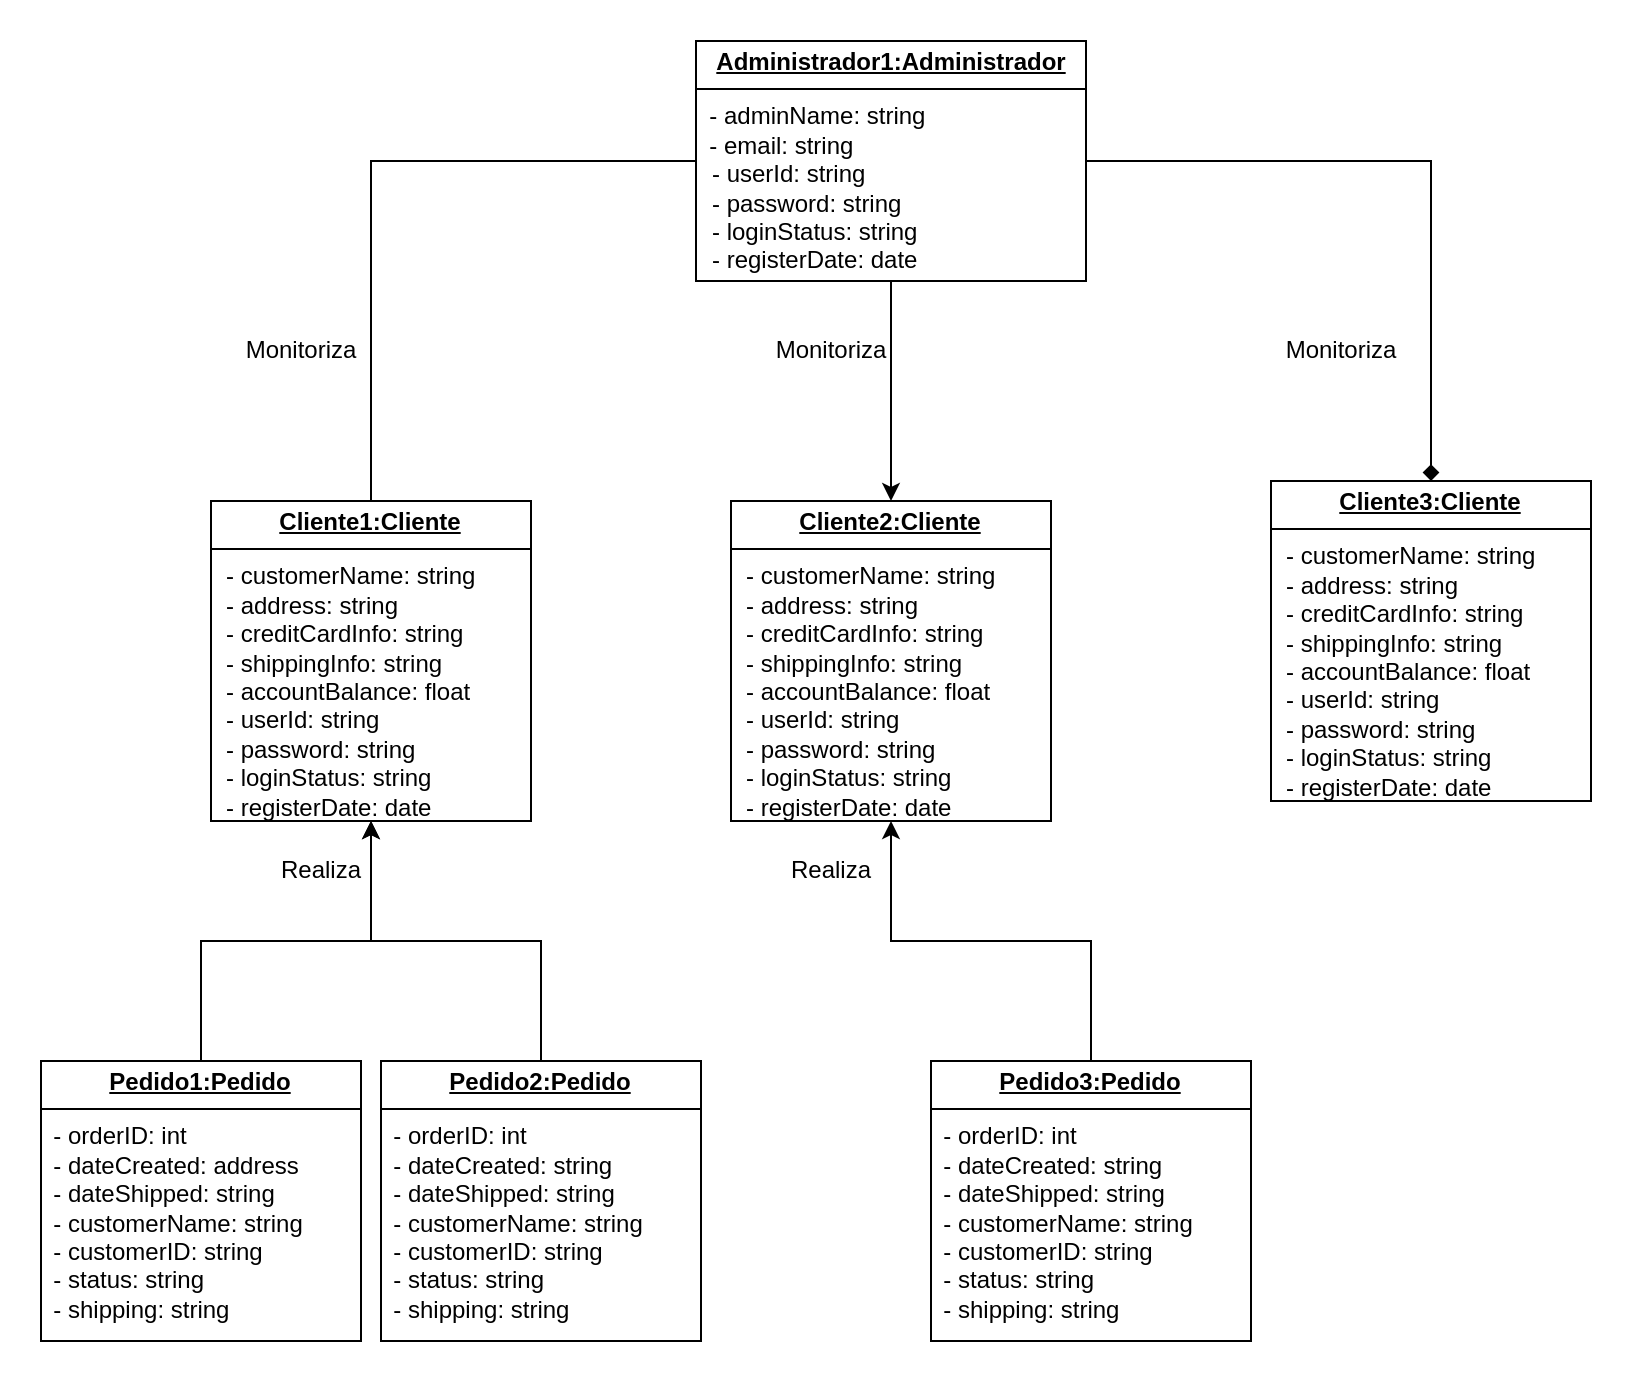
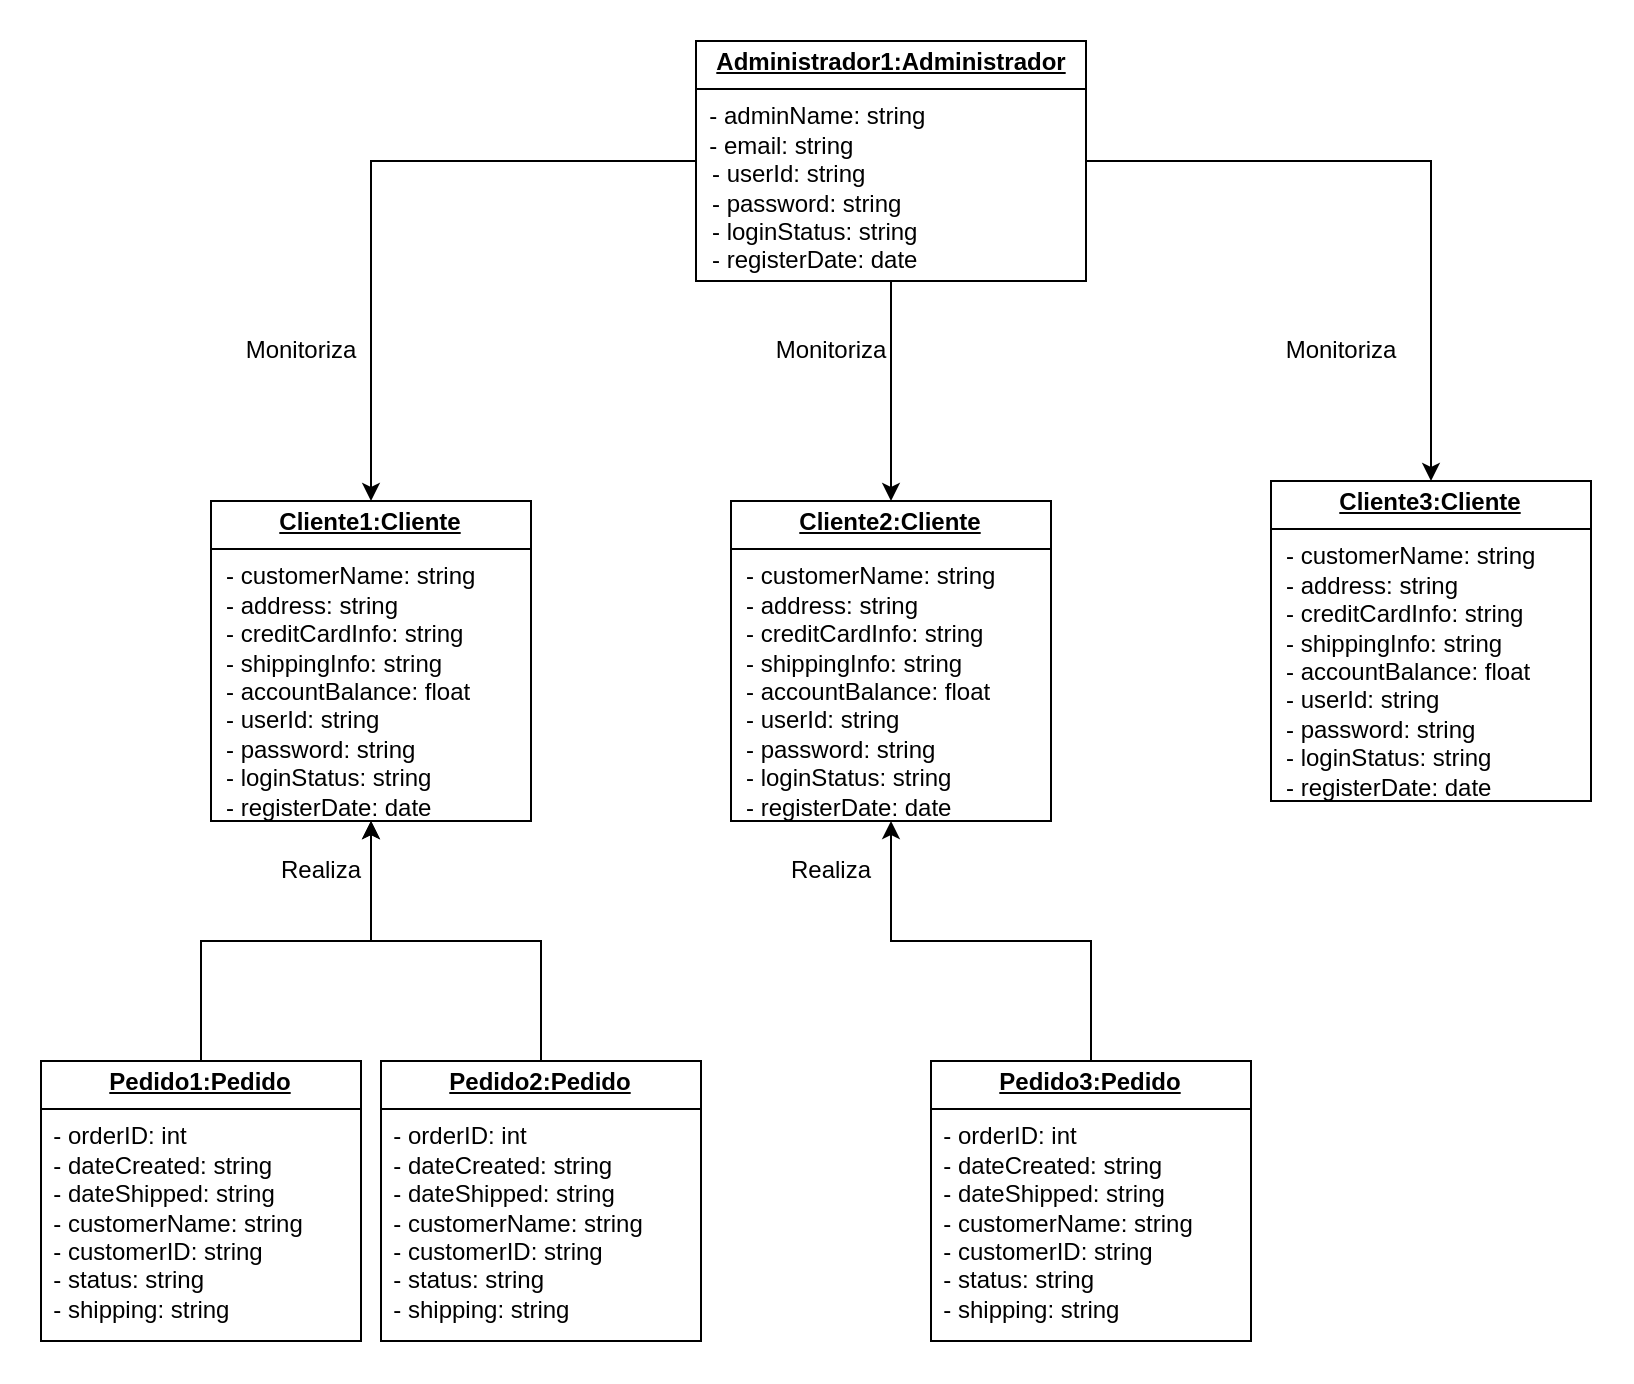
- <mxCell id="18" style="edgeStyle=orthogonalEdgeStyle;rounded=0;orthogonalLoop=1;jettySize=auto;html=1;entryX=0.5;entryY=0;entryDx=0;entryDy=0;endArrow=diamond;" edge="1" parent="1" source="19" target="8"><mxGeometry relative="1" as="geometry" /></mxCell>
+ <mxCell id="18" style="edgeStyle=orthogonalEdgeStyle;rounded=0;orthogonalLoop=1;jettySize=auto;html=1;entryX=0.5;entryY=0;entryDx=0;entryDy=0;" edge="1" parent="1" source="19" target="8"><mxGeometry relative="1" as="geometry" /></mxCell>
- <mxCell id="16" style="edgeStyle=orthogonalEdgeStyle;rounded=0;orthogonalLoop=1;jettySize=auto;html=1;entryX=0.5;entryY=0;entryDx=0;entryDy=0;endArrow=none;" edge="1" parent="1" source="19" target="4"><mxGeometry relative="1" as="geometry" /></mxCell>
+ <mxCell id="16" style="edgeStyle=orthogonalEdgeStyle;rounded=0;orthogonalLoop=1;jettySize=auto;html=1;entryX=0.5;entryY=0;entryDx=0;entryDy=0;" edge="1" parent="1" source="19" target="4"><mxGeometry relative="1" as="geometry" /></mxCell>
- <mxCell id="3" value="&lt;p style=&quot;margin:0px;margin-top:4px;text-align:center;text-decoration:underline;&quot;&gt;&lt;b&gt;Pedido1:Pedido&lt;/b&gt;&lt;br&gt;&lt;/p&gt;&lt;hr style=&quot;border-style:solid;&quot; size=&quot;1&quot;&gt;&lt;div&gt;&amp;nbsp; - orderID: int&lt;/div&gt;&lt;div&gt;&amp;nbsp; - dateCreated: address&lt;/div&gt;&lt;div&gt;&amp;nbsp; - dateShipped: string&lt;br&gt;&lt;/div&gt;&lt;div&gt;&amp;nbsp; - customerName: string&lt;/div&gt;&lt;div&gt;&amp;nbsp; - customerID: string&lt;/div&gt;&lt;div&gt;&amp;nbsp; - status: string&lt;/div&gt;&lt;div&gt;&amp;nbsp; - shipping: string&lt;br&gt;&lt;/div&gt;&lt;div&gt;&amp;nbsp;&lt;br&gt;&lt;/div&gt;" style="verticalAlign=top;align=left;overflow=fill;html=1;whiteSpace=wrap;" vertex="1" parent="1"><mxGeometry x="20" y="530" width="160" height="140" as="geometry" /></mxCell>
+ <mxCell id="3" value="&lt;p style=&quot;margin:0px;margin-top:4px;text-align:center;text-decoration:underline;&quot;&gt;&lt;b&gt;Pedido1:Pedido&lt;/b&gt;&lt;br&gt;&lt;/p&gt;&lt;hr style=&quot;border-style:solid;&quot; size=&quot;1&quot;&gt;&lt;div&gt;&amp;nbsp; - orderID: int&lt;/div&gt;&lt;div&gt;&amp;nbsp; - dateCreated: string&lt;/div&gt;&lt;div&gt;&amp;nbsp; - dateShipped: string&lt;br&gt;&lt;/div&gt;&lt;div&gt;&amp;nbsp; - customerName: string&lt;/div&gt;&lt;div&gt;&amp;nbsp; - customerID: string&lt;/div&gt;&lt;div&gt;&amp;nbsp; - status: string&lt;/div&gt;&lt;div&gt;&amp;nbsp; - shipping: string&lt;br&gt;&lt;/div&gt;&lt;div&gt;&amp;nbsp;&lt;br&gt;&lt;/div&gt;" style="verticalAlign=top;align=left;overflow=fill;html=1;whiteSpace=wrap;" vertex="1" parent="1"><mxGeometry x="20" y="530" width="160" height="140" as="geometry" /></mxCell>
